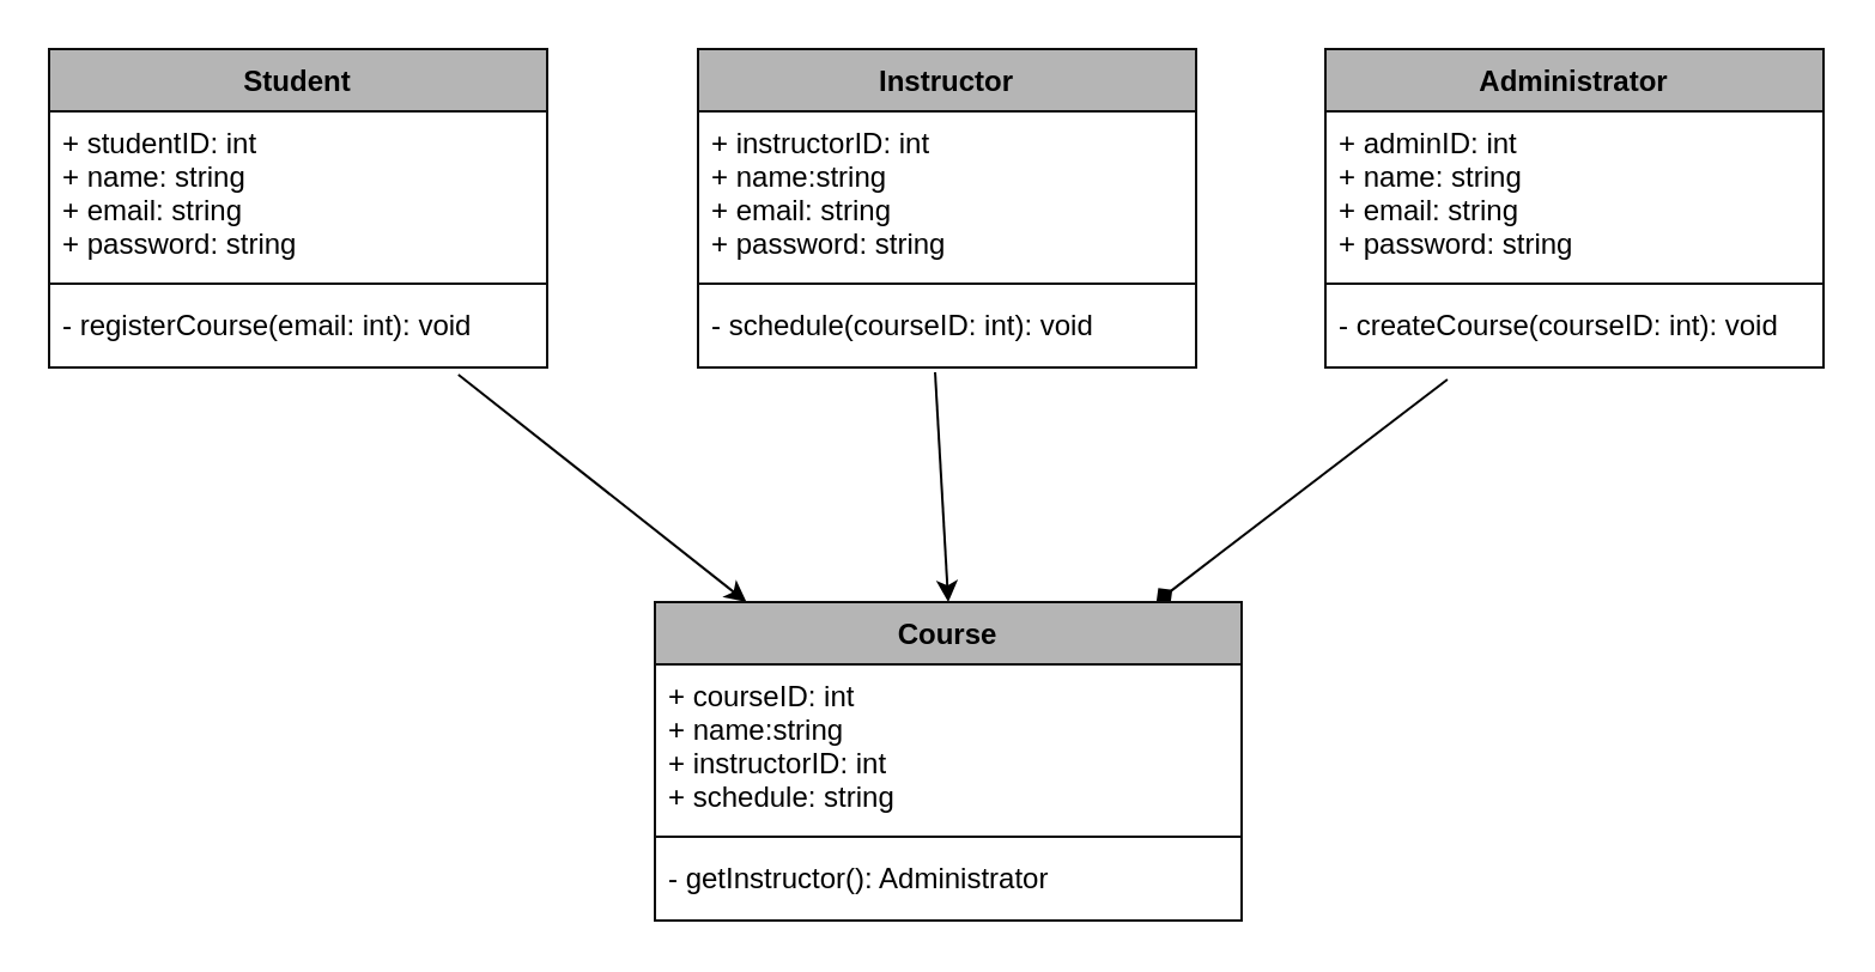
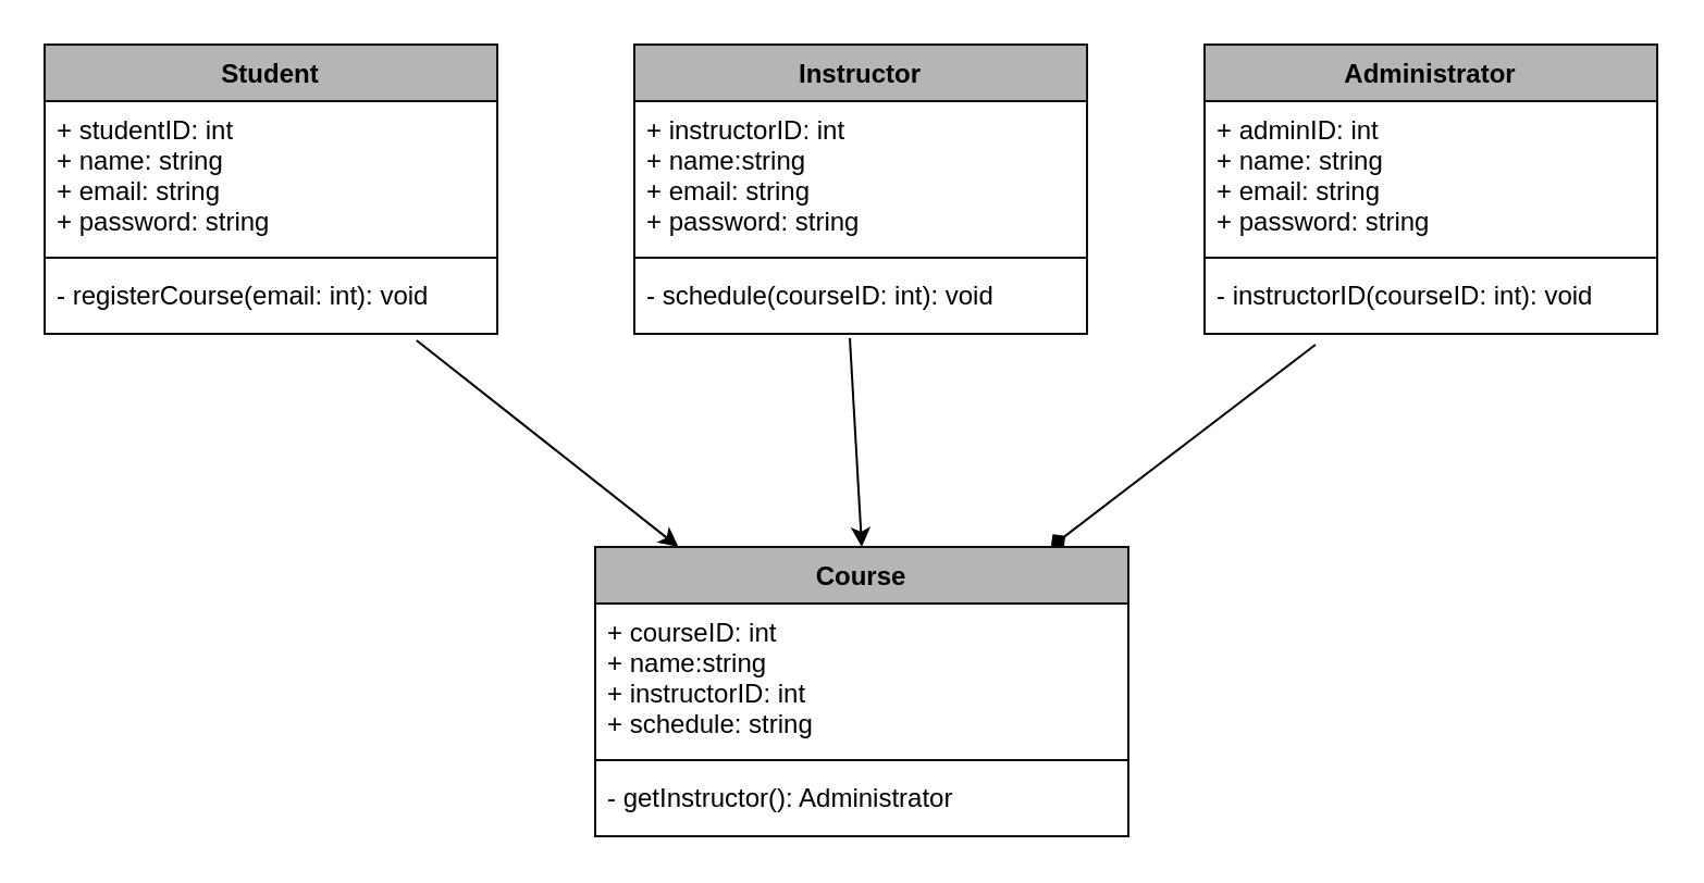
- <mxCell id="16" value="- createCourse(courseID: int): void" style="text;strokeColor=none;fillColor=none;align=left;verticalAlign=top;spacingLeft=4;spacingRight=4;overflow=hidden;rotatable=0;points=[[0,0.5],[1,0.5]];portConstraint=eastwest;fontColor=#000000;" vertex="1" parent="13"><mxGeometry y="102" width="208" height="31" as="geometry" /></mxCell>
+ <mxCell id="16" value="- instructorID(courseID: int): void" style="text;strokeColor=none;fillColor=none;align=left;verticalAlign=top;spacingLeft=4;spacingRight=4;overflow=hidden;rotatable=0;points=[[0,0.5],[1,0.5]];portConstraint=eastwest;fontColor=#000000;" vertex="1" parent="13"><mxGeometry y="102" width="208" height="31" as="geometry" /></mxCell>
